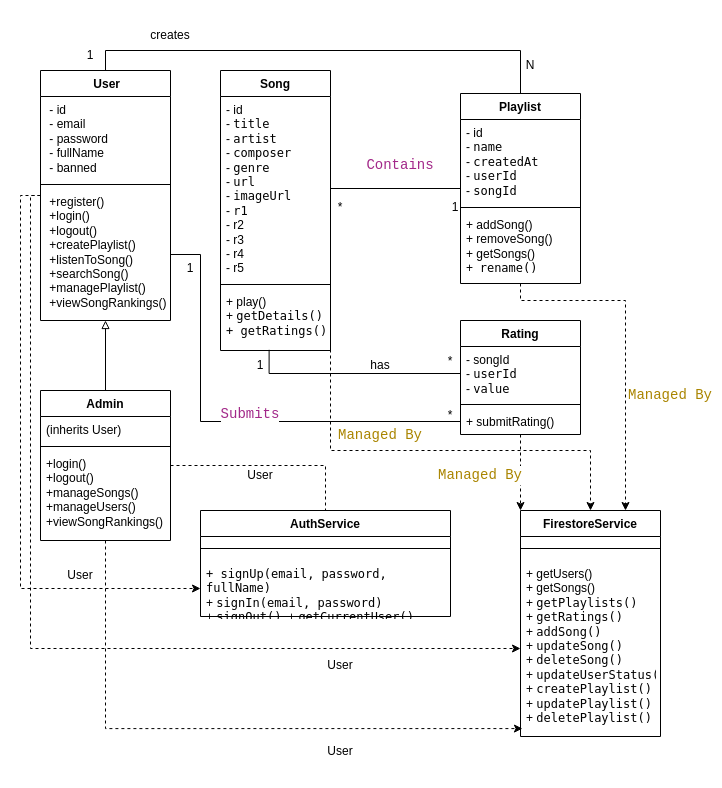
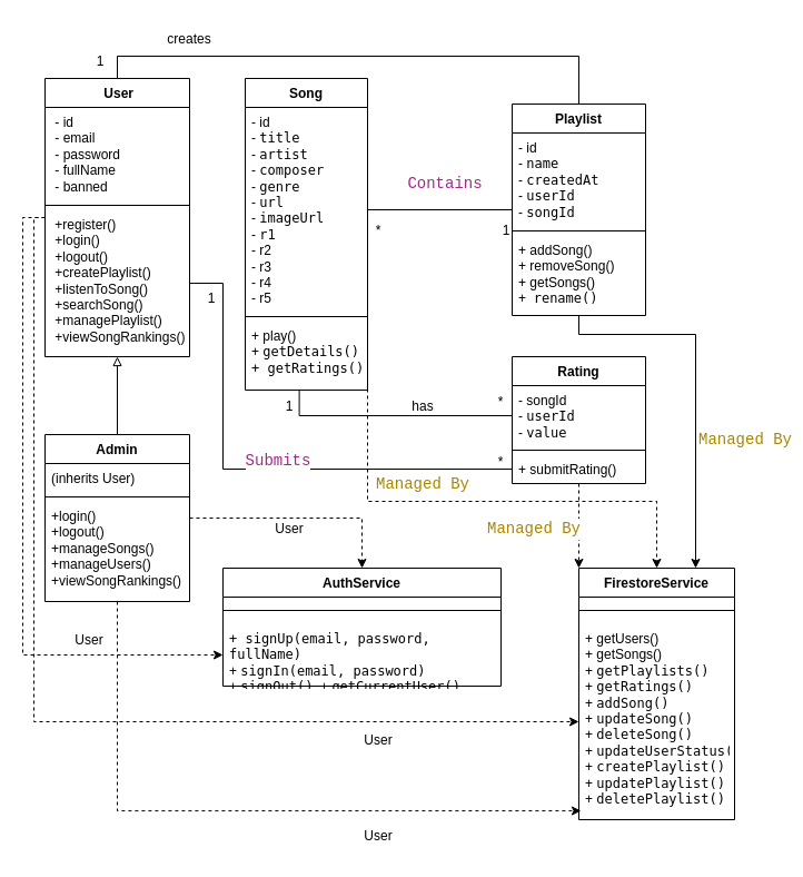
- <mxCell id="39" value="N" style="text;html=1;align=center;verticalAlign=middle;whiteSpace=wrap;rounded=0;" vertex="1" parent="1"><mxGeometry x="500" y="50" width="60" height="30" as="geometry" /></mxCell>
- <mxCell id="20" style="edgeStyle=orthogonalEdgeStyle;rounded=0;orthogonalLoop=1;jettySize=auto;html=1;entryX=0.75;entryY=0;entryDx=0;entryDy=0;dashed=1;" edge="1" parent="1" source="21" target="33"><mxGeometry relative="1" as="geometry"><Array as="points"><mxPoint x="520" y="300" /><mxPoint x="625" y="300" /></Array></mxGeometry></mxCell>
+ <mxCell id="20" style="edgeStyle=orthogonalEdgeStyle;rounded=0;orthogonalLoop=1;jettySize=auto;html=1;entryX=0.75;entryY=0;entryDx=0;entryDy=0;dashed=0;" edge="1" parent="1" source="21" target="33"><mxGeometry relative="1" as="geometry"><Array as="points"><mxPoint x="520" y="300" /><mxPoint x="625" y="300" /></Array></mxGeometry></mxCell>
- <mxCell id="10" style="edgeStyle=orthogonalEdgeStyle;rounded=0;orthogonalLoop=1;jettySize=auto;html=1;entryX=0.5;entryY=0;entryDx=0;entryDy=0;dashed=1;endArrow=none;" edge="1" parent="1" source="11" target="30"><mxGeometry relative="1" as="geometry" /></mxCell>
+ <mxCell id="10" style="edgeStyle=orthogonalEdgeStyle;rounded=0;orthogonalLoop=1;jettySize=auto;html=1;entryX=0.5;entryY=0;entryDx=0;entryDy=0;dashed=1;" edge="1" parent="1" source="11" target="30"><mxGeometry relative="1" as="geometry" /></mxCell>
